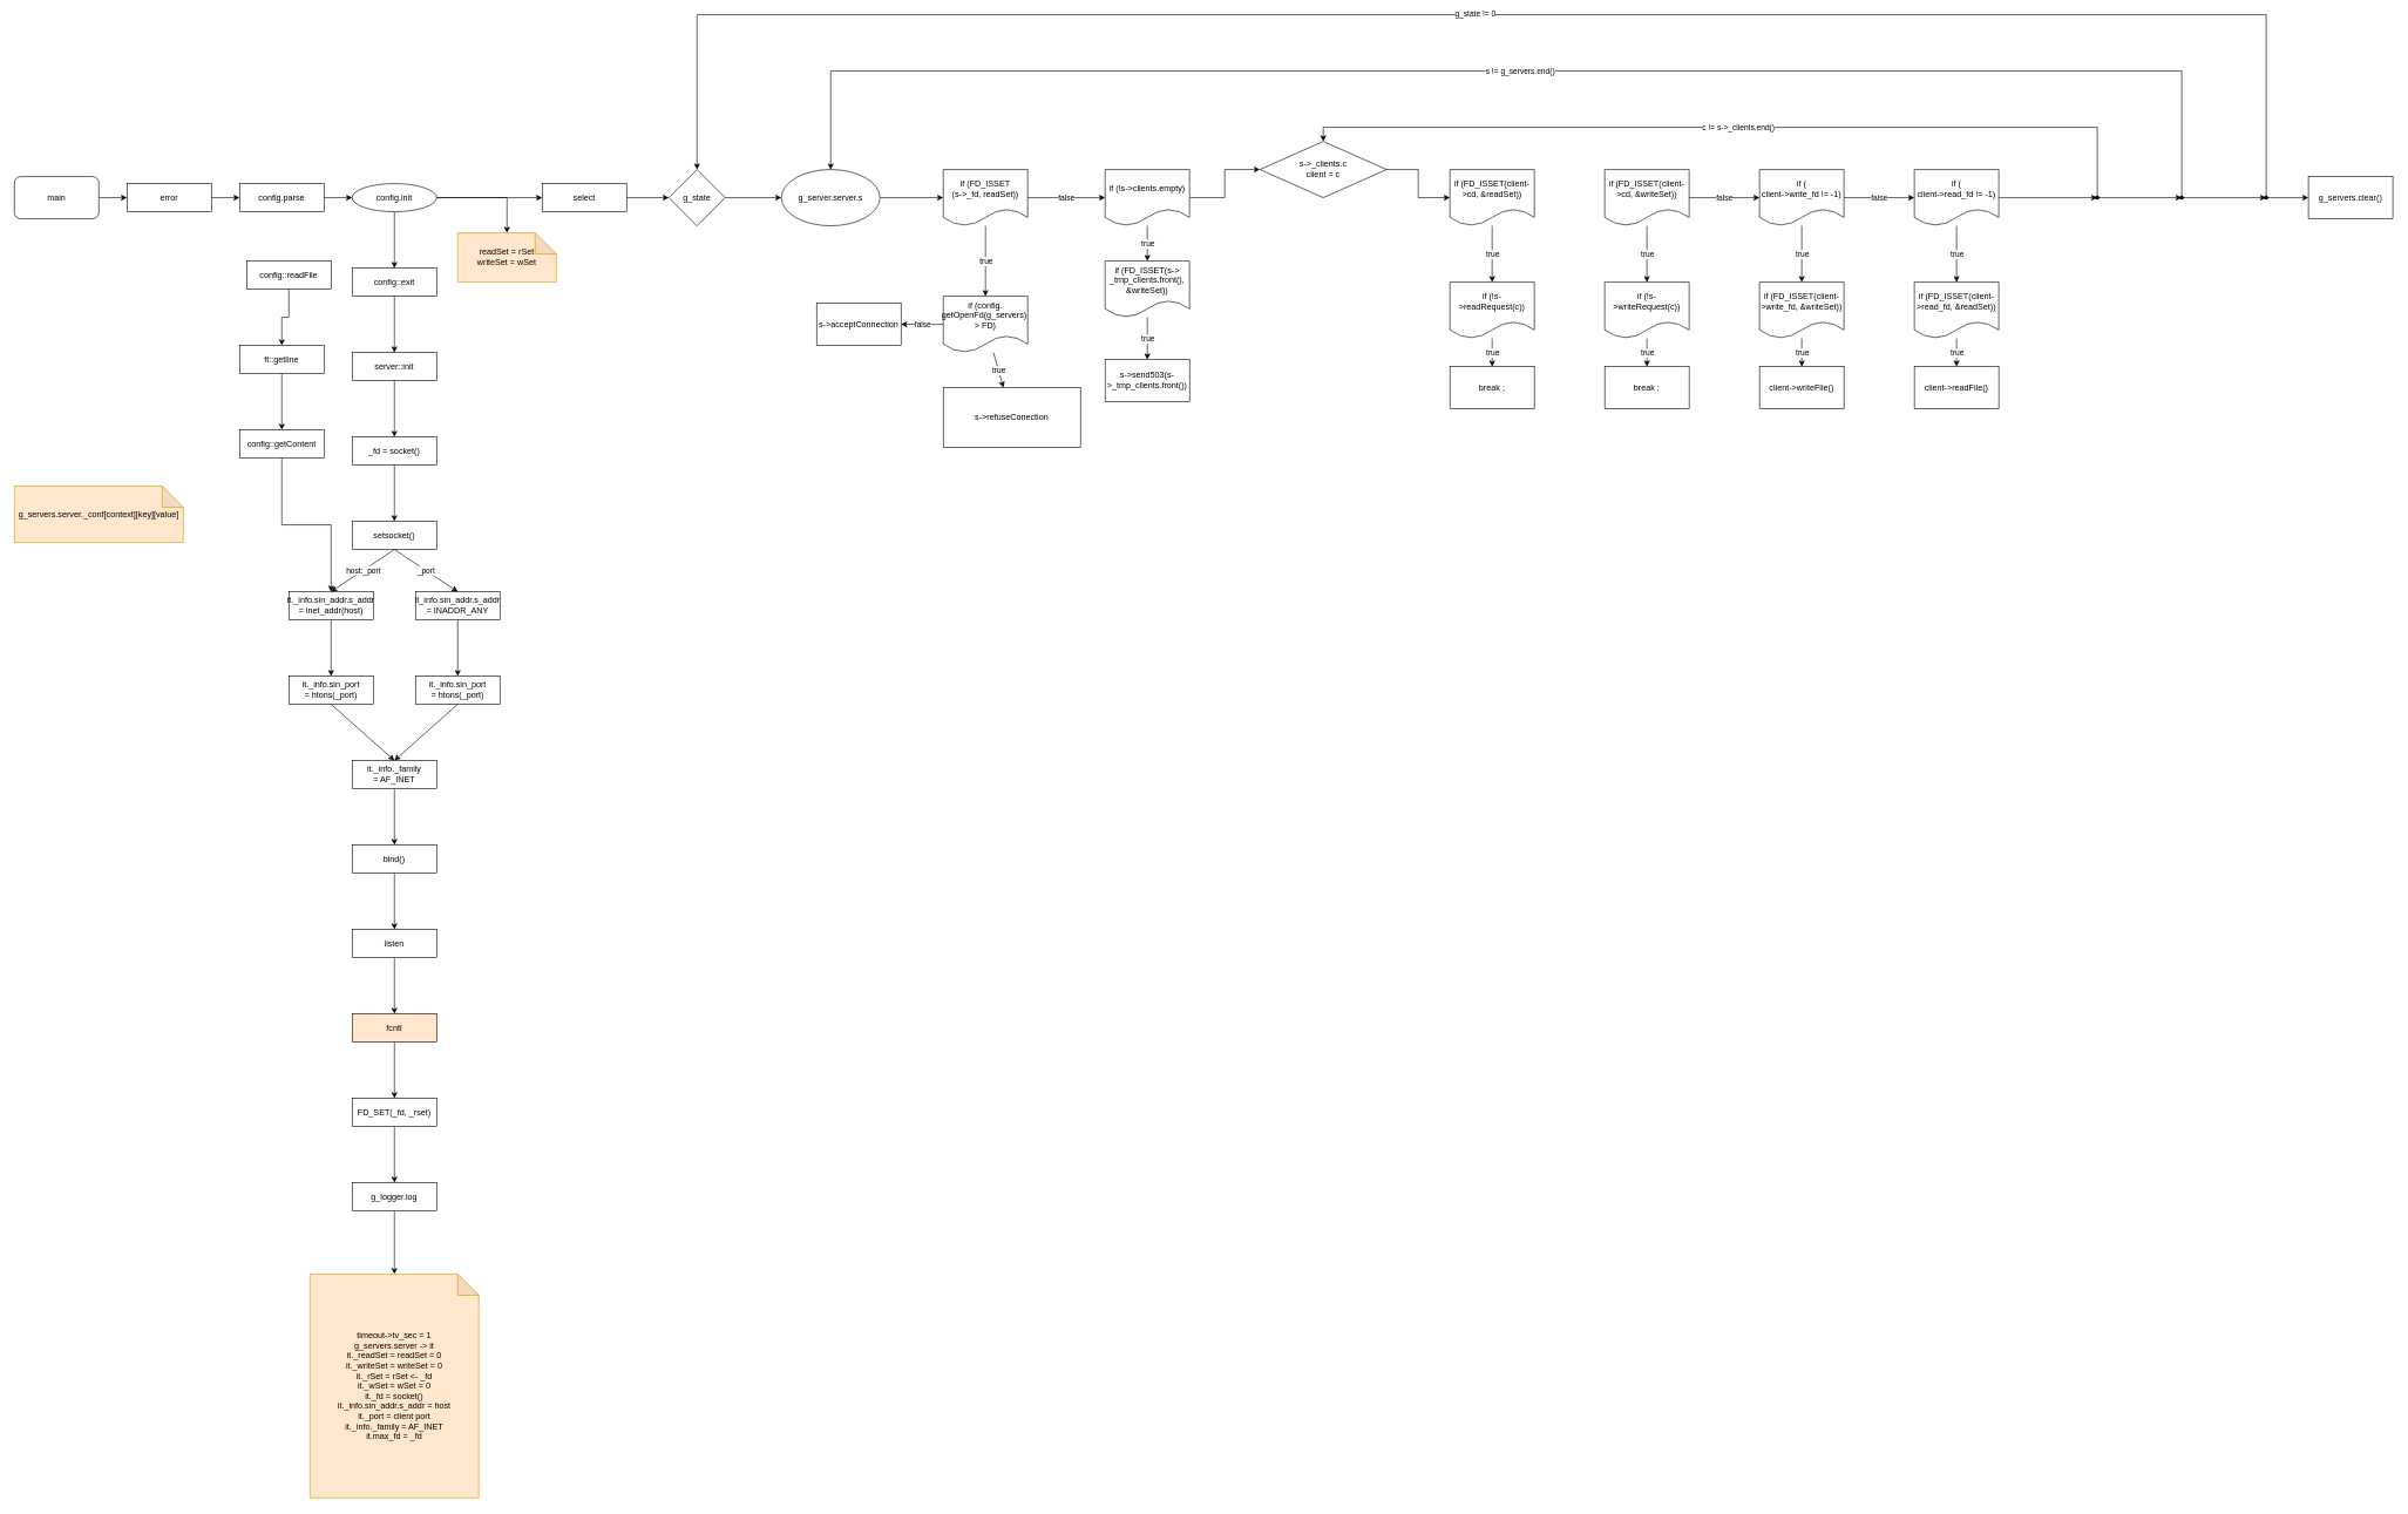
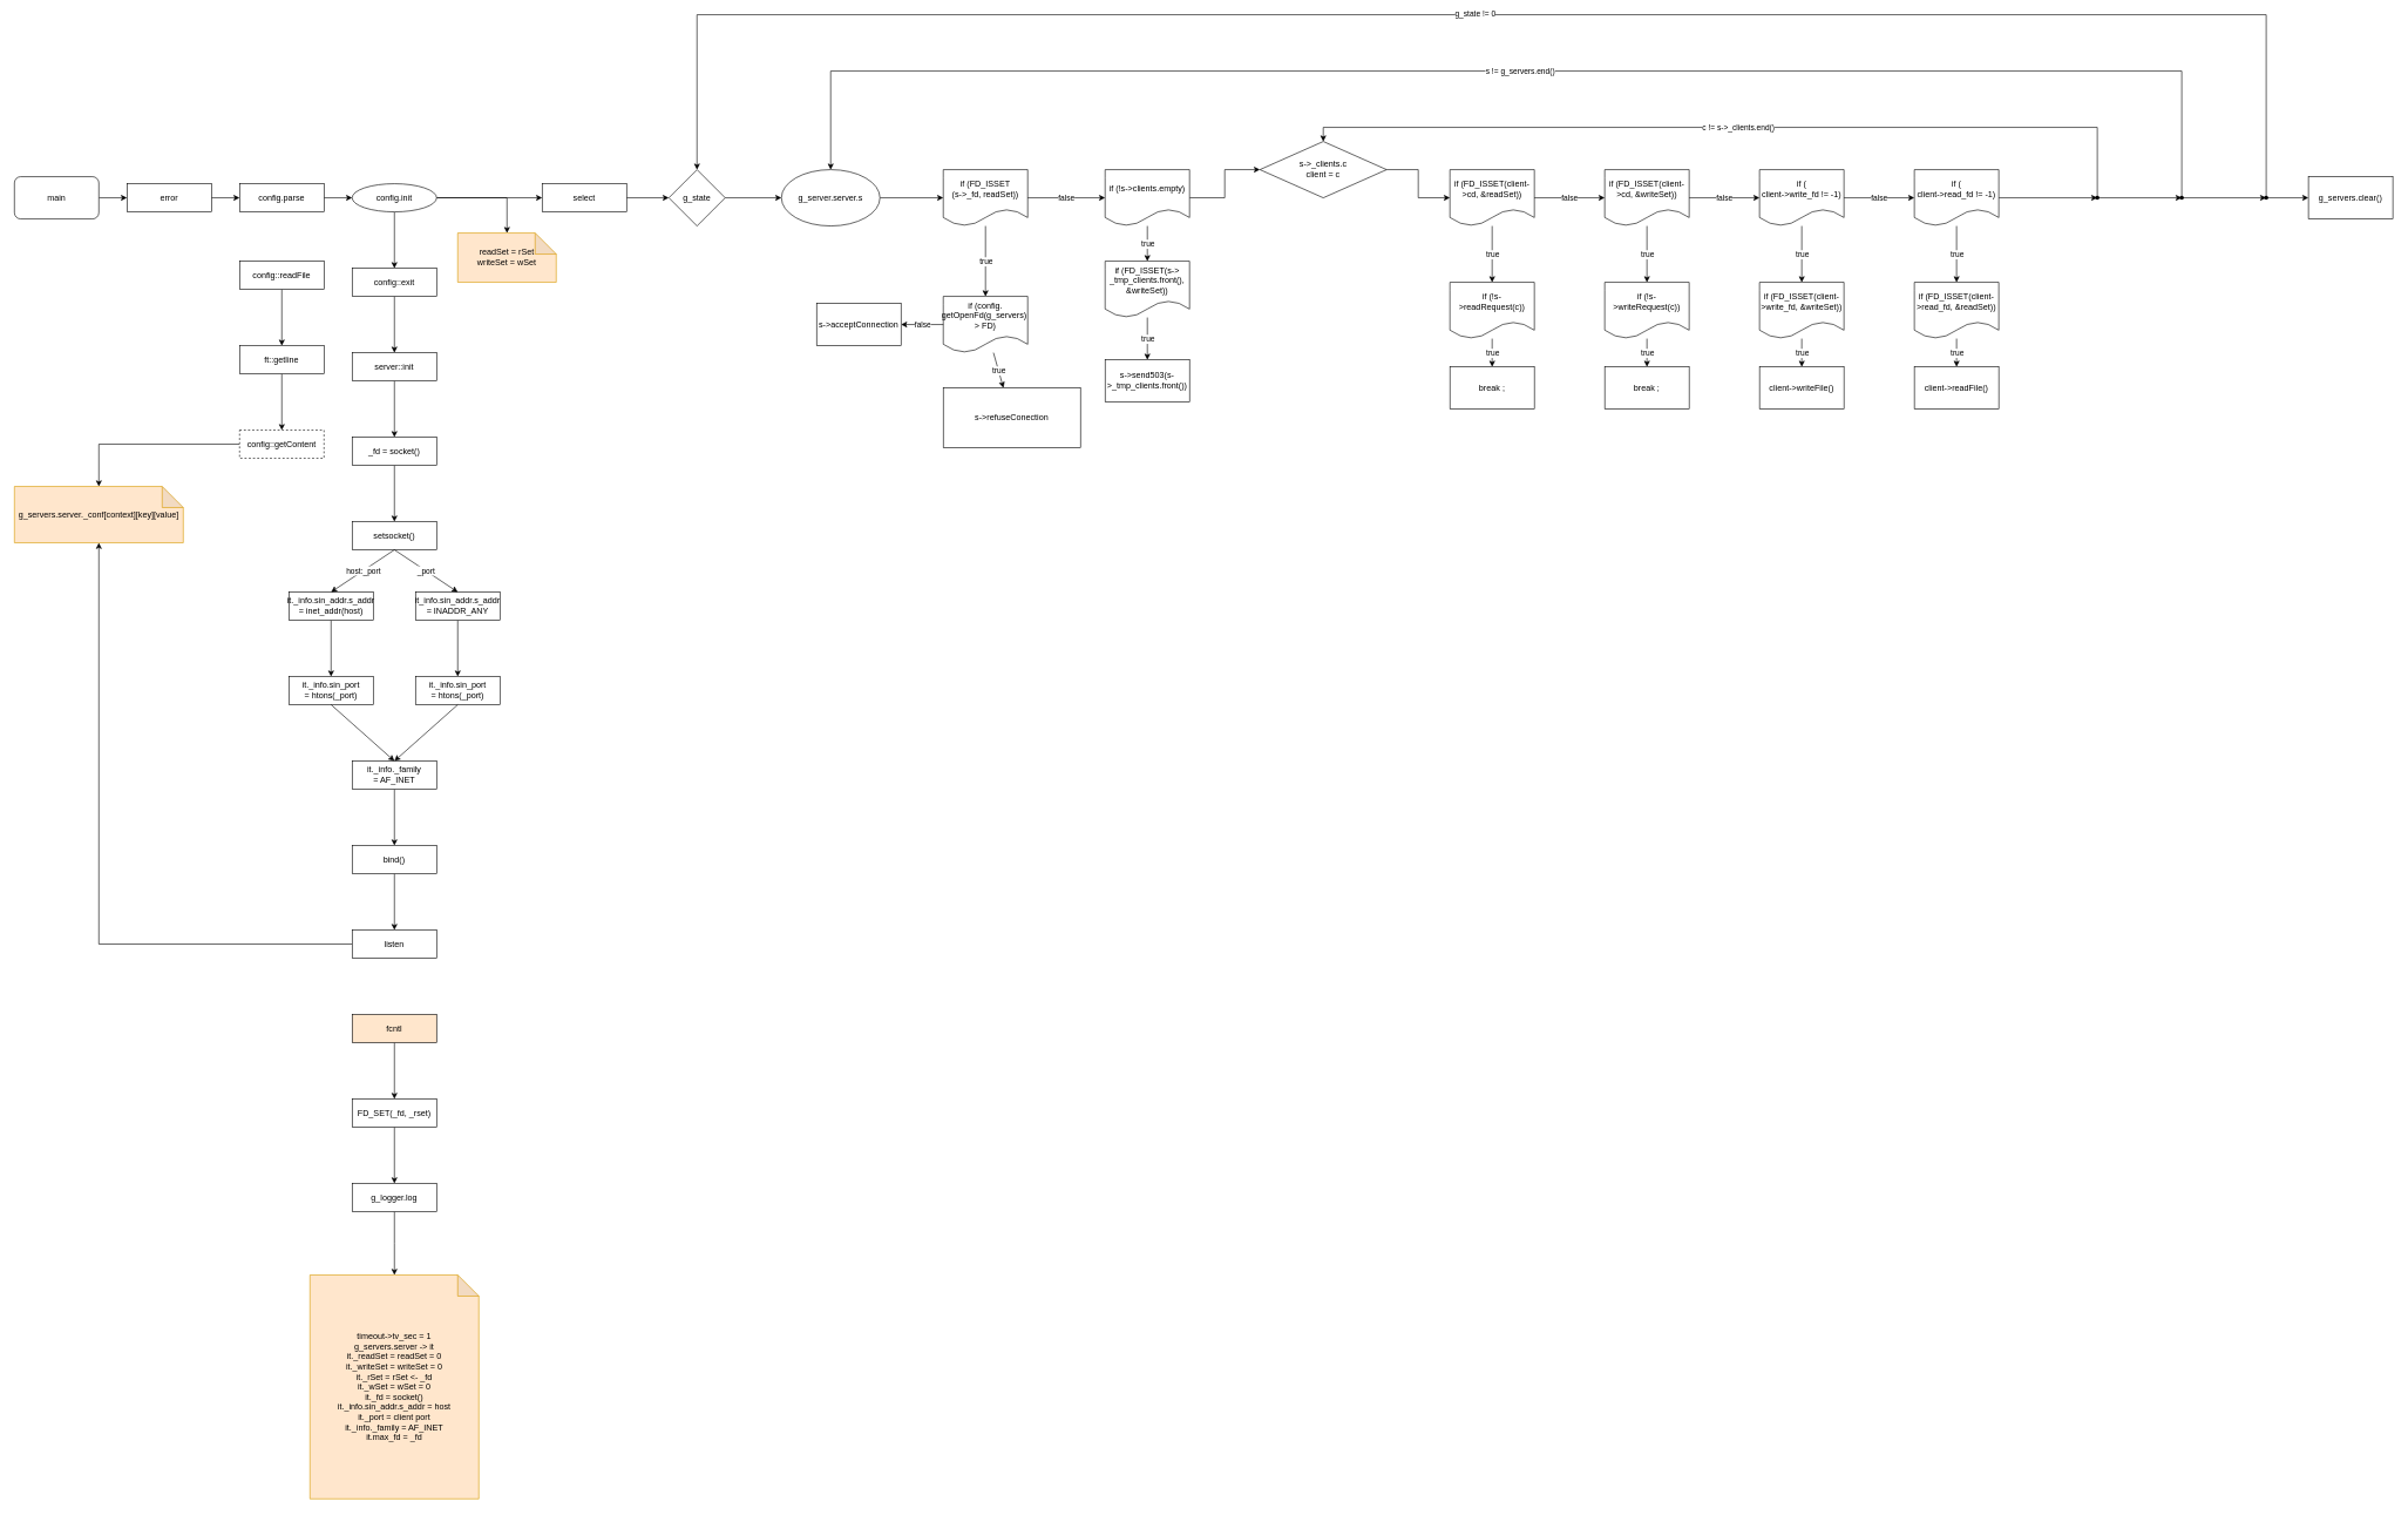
+ <mxCell id="87" value="false" style="endArrow=classic;html=1;" edge="1" parent="1" source="80" target="88"><mxGeometry relative="1" as="geometry"><mxPoint x="1470" y="290.03" as="sourcePoint" /><mxPoint x="2270" y="281.03" as="targetPoint" /></mxGeometry></mxCell>
- <mxCell id="13" value="config::readFile" style="whiteSpace=wrap;html=1;" vertex="1" parent="1"><mxGeometry x="350" y="370.03" width="120" height="40" as="geometry" /></mxCell>
+ <mxCell id="13" value="config::readFile" style="whiteSpace=wrap;html=1;" vertex="1" parent="1"><mxGeometry x="340" y="370.03" width="120" height="40" as="geometry" /></mxCell>
- <mxCell id="17" value="config::getContent" style="whiteSpace=wrap;html=1;" vertex="1" parent="1"><mxGeometry x="340" y="610.03" width="120" height="40" as="geometry" /></mxCell>
+ <mxCell id="17" value="config::getContent" style="whiteSpace=wrap;html=1;dashed=1;" vertex="1" parent="1"><mxGeometry x="340" y="610.03" width="120" height="40" as="geometry" /></mxCell>
- <mxCell id="16" value="" style="edgeStyle=orthogonalEdgeStyle;rounded=0;orthogonalLoop=1;jettySize=auto;html=1;" edge="1" parent="1" source="17" target="28"><mxGeometry relative="1" as="geometry" /></mxCell>
+ <mxCell id="16" value="" style="edgeStyle=orthogonalEdgeStyle;rounded=0;orthogonalLoop=1;jettySize=auto;html=1;" edge="1" parent="1" source="17" target="20"><mxGeometry relative="1" as="geometry" /></mxCell>
- <mxCell id="43" value="" style="edgeStyle=orthogonalEdgeStyle;rounded=0;orthogonalLoop=1;jettySize=auto;html=1;" edge="1" parent="1" source="44" target="46"><mxGeometry relative="1" as="geometry" /></mxCell>
+ <mxCell id="43" value="" style="edgeStyle=orthogonalEdgeStyle;rounded=0;orthogonalLoop=1;jettySize=auto;html=1;" edge="1" parent="1" source="44" target="20"><mxGeometry relative="1" as="geometry" /></mxCell>
